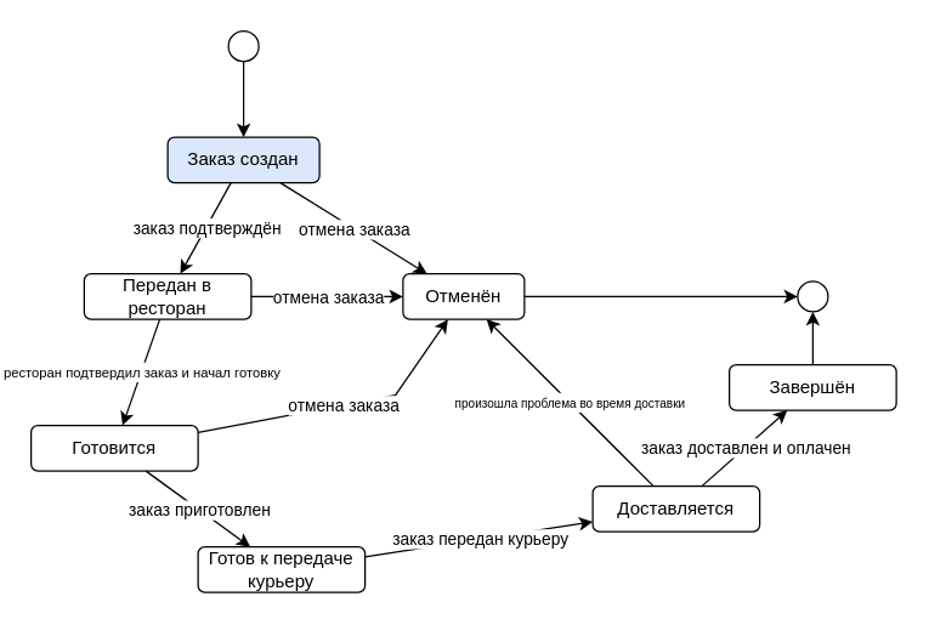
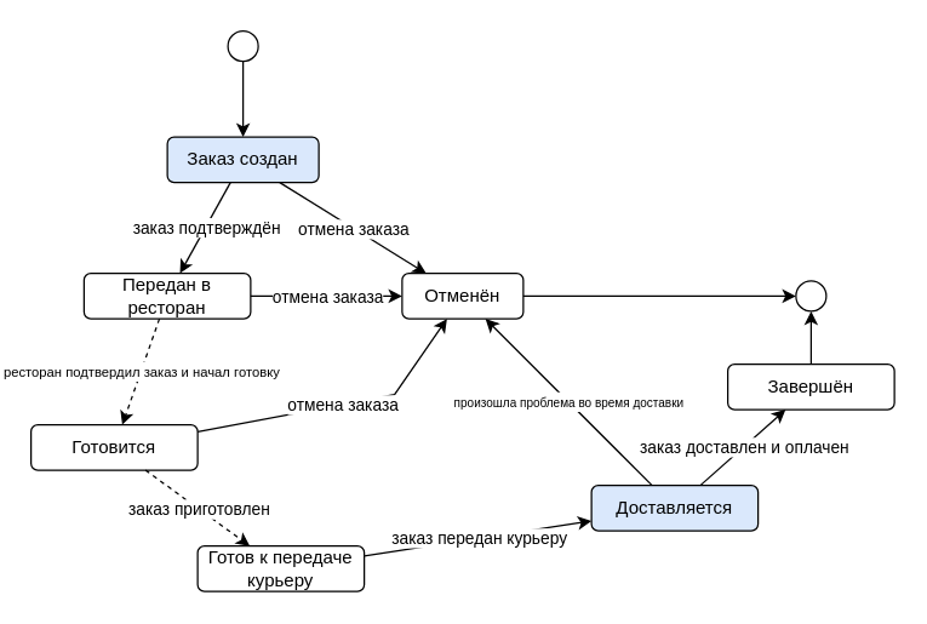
- <mxCell id="14" value="" style="endArrow=classic;html=1;rounded=0;" edge="1" parent="1" source="8" target="13"><mxGeometry relative="1" as="geometry"><mxPoint x="156" y="130" as="sourcePoint" /><mxPoint x="99" y="190" as="targetPoint" /></mxGeometry></mxCell>
+ <mxCell id="14" value="" style="endArrow=classic;html=1;rounded=0;dashed=1;" edge="1" parent="1" source="8" target="13"><mxGeometry relative="1" as="geometry"><mxPoint x="156" y="130" as="sourcePoint" /><mxPoint x="99" y="190" as="targetPoint" /></mxGeometry></mxCell>
- <mxCell id="19" value="" style="endArrow=classic;html=1;rounded=0;" edge="1" parent="1" source="13" target="18"><mxGeometry relative="1" as="geometry"><mxPoint x="280" y="350" as="sourcePoint" /><mxPoint x="380" y="350" as="targetPoint" /></mxGeometry></mxCell>
+ <mxCell id="19" value="" style="endArrow=classic;html=1;rounded=0;dashed=1;" edge="1" parent="1" source="13" target="18"><mxGeometry relative="1" as="geometry"><mxPoint x="280" y="350" as="sourcePoint" /><mxPoint x="380" y="350" as="targetPoint" /></mxGeometry></mxCell>
- <mxCell id="21" value="Доставляется" style="rounded=1;whiteSpace=wrap;html=1;" vertex="1" parent="1"><mxGeometry x="390" y="320" width="110" height="30" as="geometry" /></mxCell>
+ <mxCell id="21" value="Доставляется" style="rounded=1;whiteSpace=wrap;html=1;fillColor=#dae8fc;" vertex="1" parent="1"><mxGeometry x="390" y="320" width="110" height="30" as="geometry" /></mxCell>
